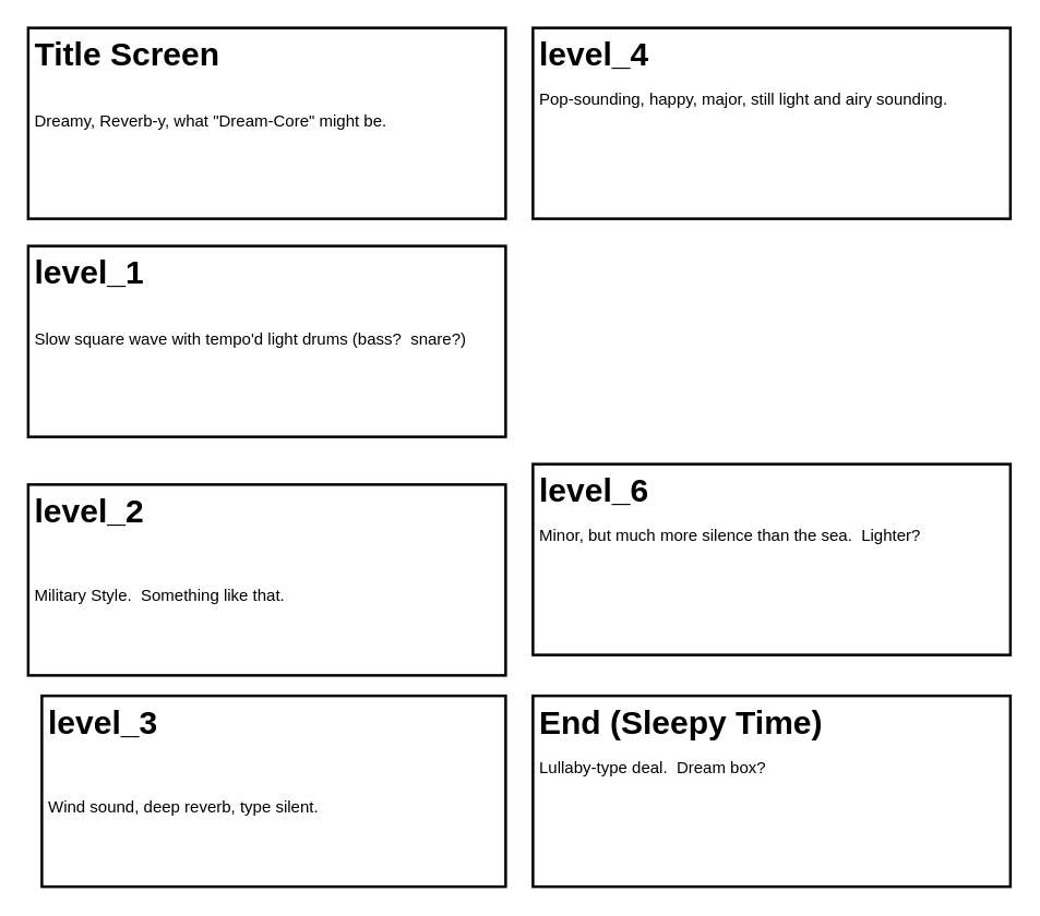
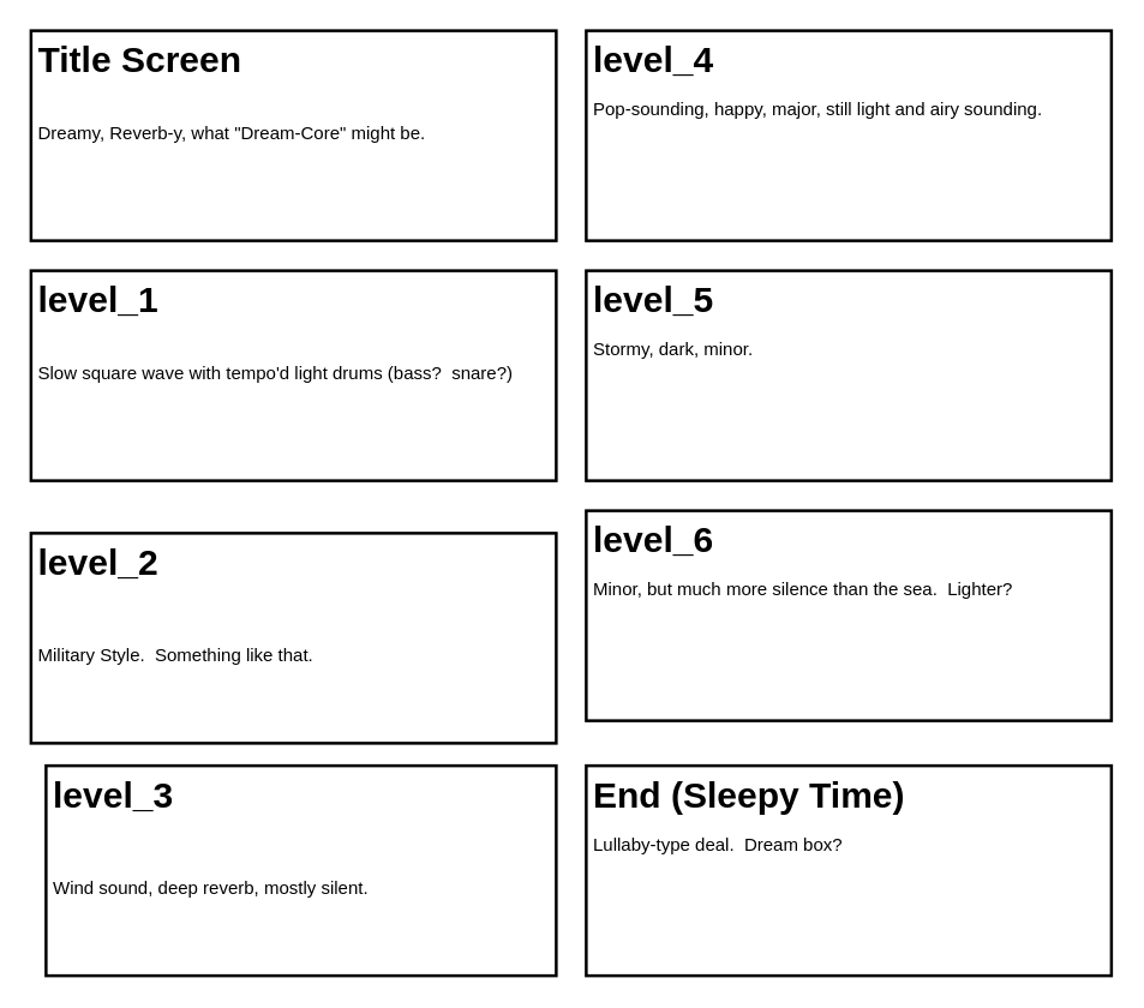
+ <mxCell id="7" value="&lt;h1&gt;&lt;span&gt;level_5&lt;br&gt;&lt;/span&gt;&lt;span style=&quot;font-size: 12px ; font-weight: normal&quot;&gt;Stormy, dark, minor.&lt;/span&gt;&lt;br&gt;&lt;/h1&gt;" style="text;html=1;strokeColor=#000000;fillColor=none;spacing=5;spacingTop=-20;whiteSpace=wrap;overflow=hidden;rounded=0;strokeWidth=2;" vertex="1" parent="1"><mxGeometry x="390" y="180" width="350" height="140" as="geometry" /></mxCell>
- <mxCell id="5" value="&lt;h1&gt;&lt;span&gt;level_3&lt;br&gt;&lt;/span&gt;&lt;span style=&quot;font-size: 12px ; font-weight: 400&quot;&gt;&lt;br&gt;Wind sound, deep reverb, type silent.&lt;/span&gt;&lt;/h1&gt;" style="text;html=1;strokeColor=#000000;fillColor=none;spacing=5;spacingTop=-20;whiteSpace=wrap;overflow=hidden;rounded=0;strokeWidth=2;" vertex="1" parent="1"><mxGeometry x="30" y="510" width="340" height="140" as="geometry" /></mxCell>
+ <mxCell id="5" value="&lt;h1&gt;&lt;span&gt;level_3&lt;br&gt;&lt;/span&gt;&lt;span style=&quot;font-size: 12px ; font-weight: 400&quot;&gt;&lt;br&gt;Wind sound, deep reverb, mostly silent.&lt;/span&gt;&lt;/h1&gt;" style="text;html=1;strokeColor=#000000;fillColor=none;spacing=5;spacingTop=-20;whiteSpace=wrap;overflow=hidden;rounded=0;strokeWidth=2;" vertex="1" parent="1"><mxGeometry x="30" y="510" width="340" height="140" as="geometry" /></mxCell>
